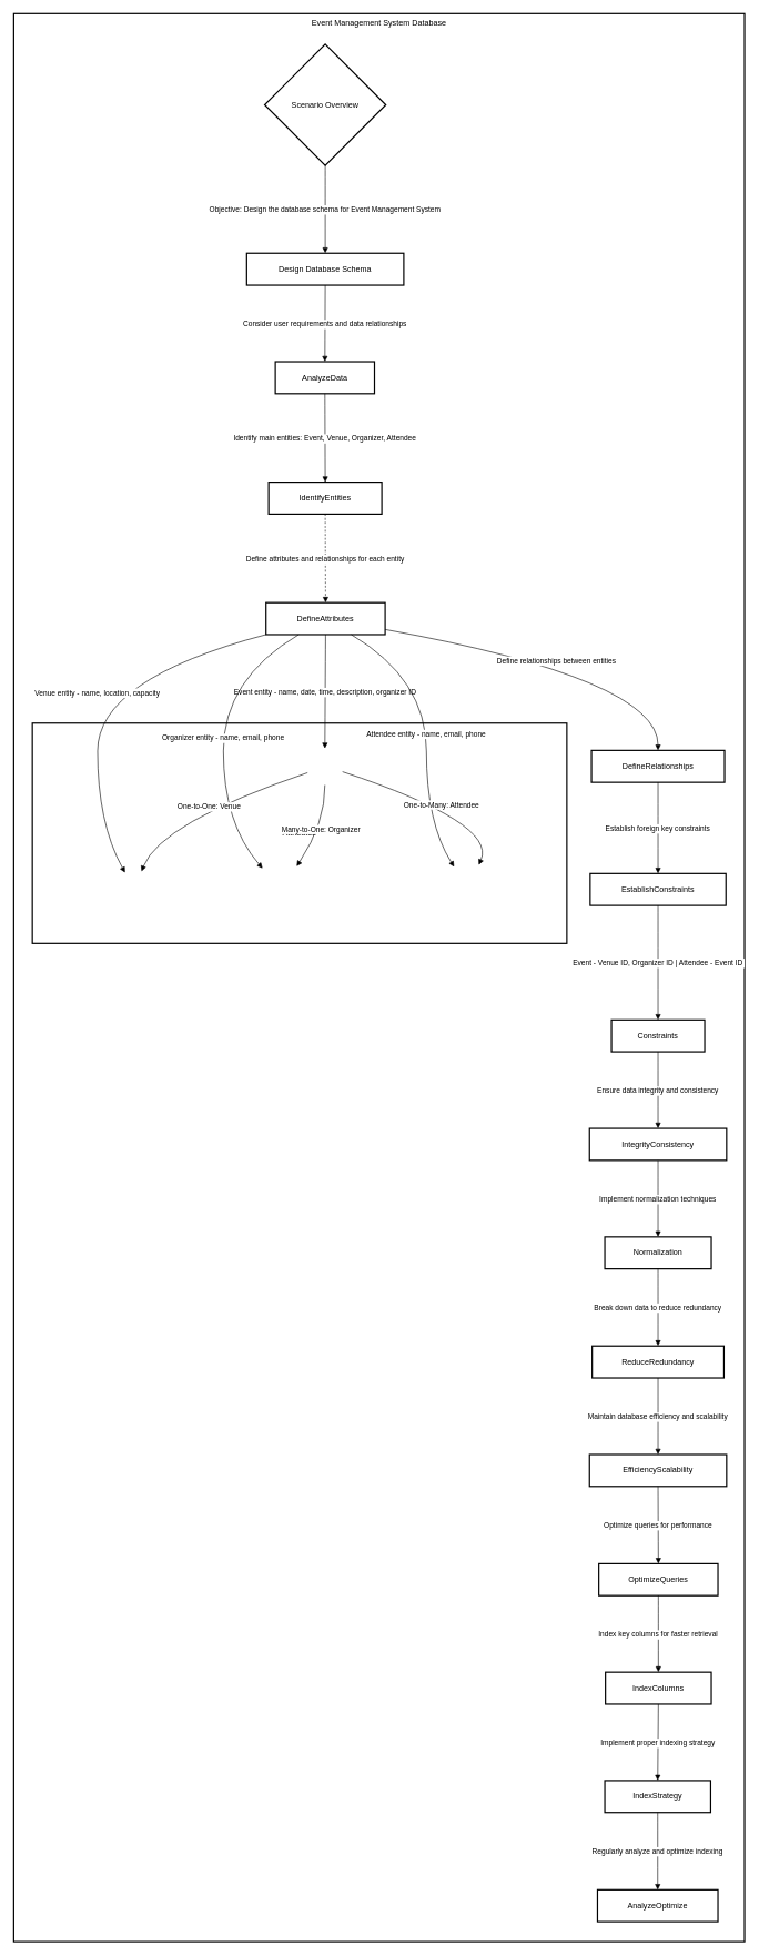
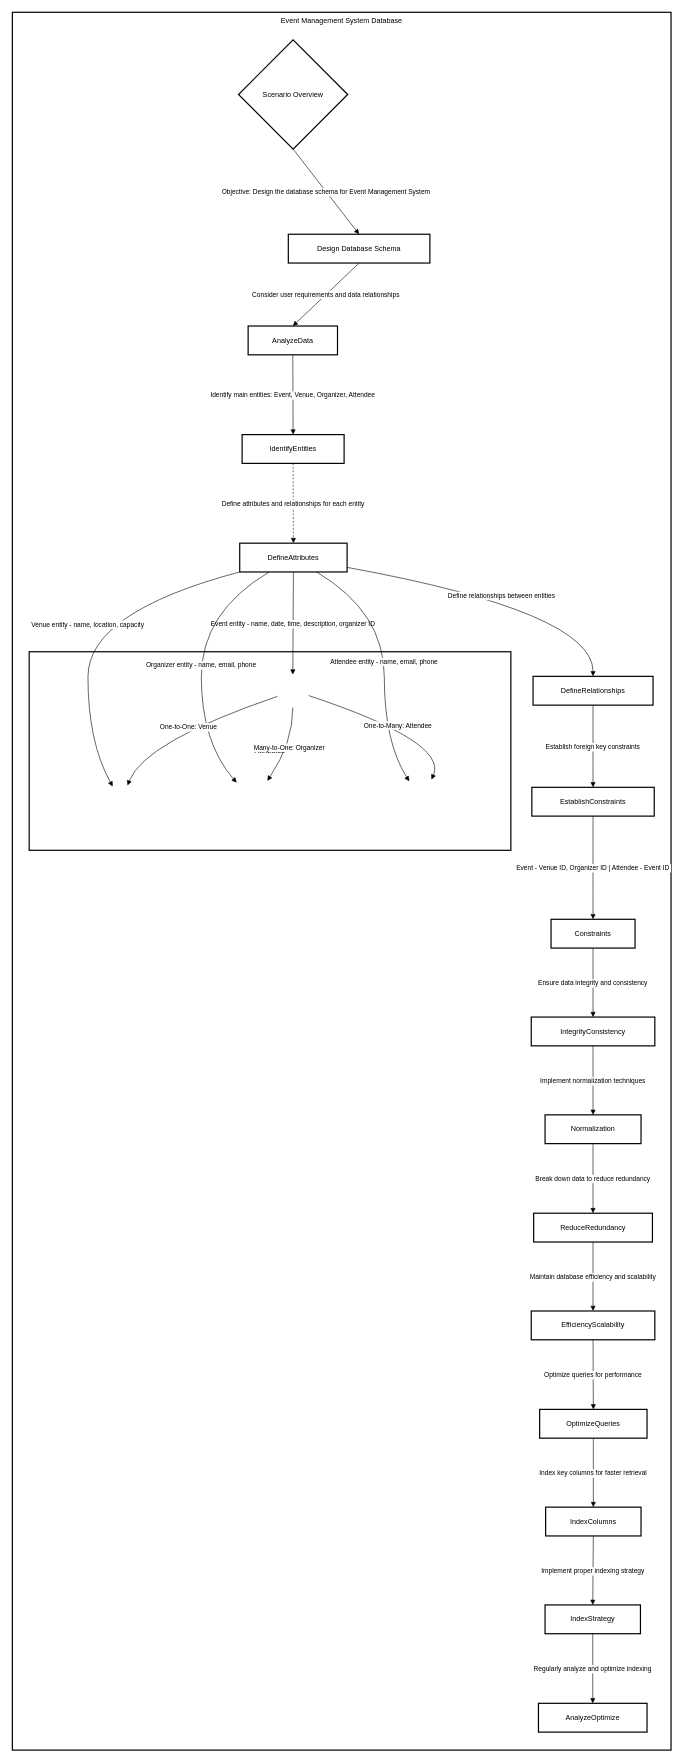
- <mxCell id="4" value="Design Database Schema" style="whiteSpace=wrap;strokeWidth=2;" vertex="1" parent="2"><mxGeometry x="350" y="360" width="236" height="48" as="geometry" /></mxCell>
+ <mxCell id="4" value="Design Database Schema" style="whiteSpace=wrap;strokeWidth=2;" vertex="1" parent="2"><mxGeometry x="460" y="370" width="236" height="48" as="geometry" /></mxCell>
